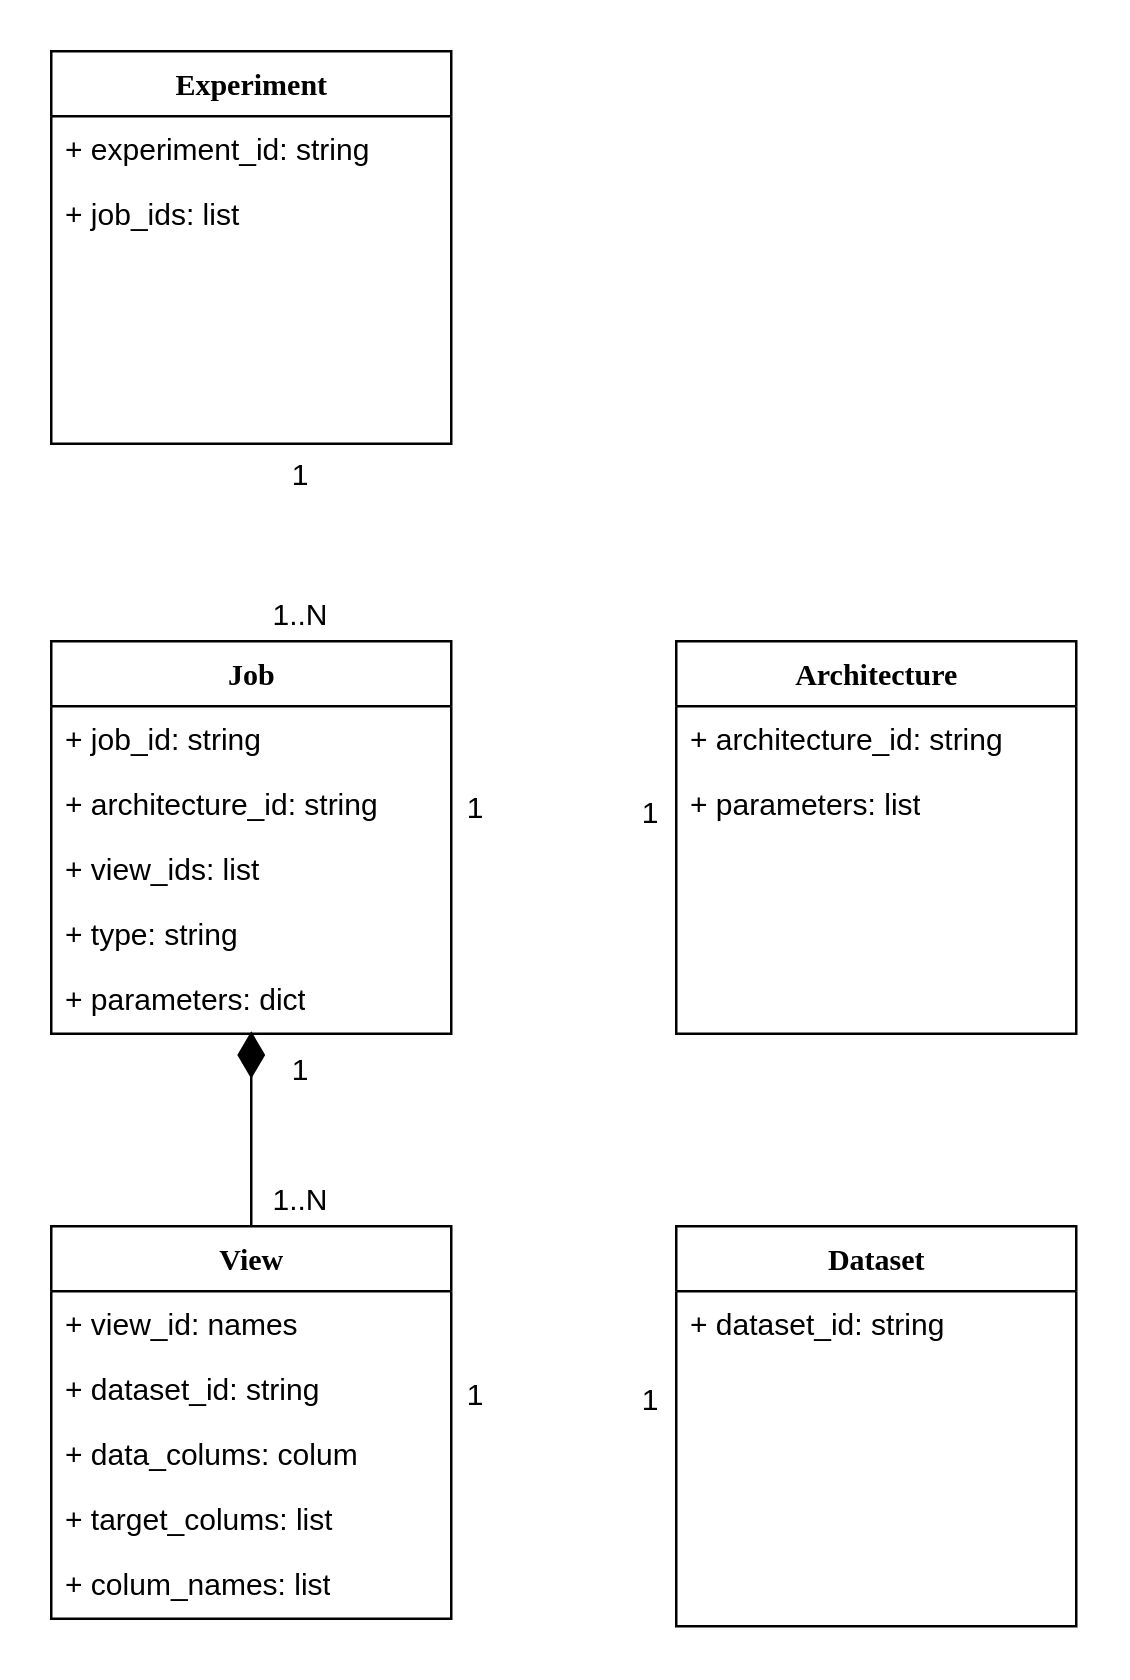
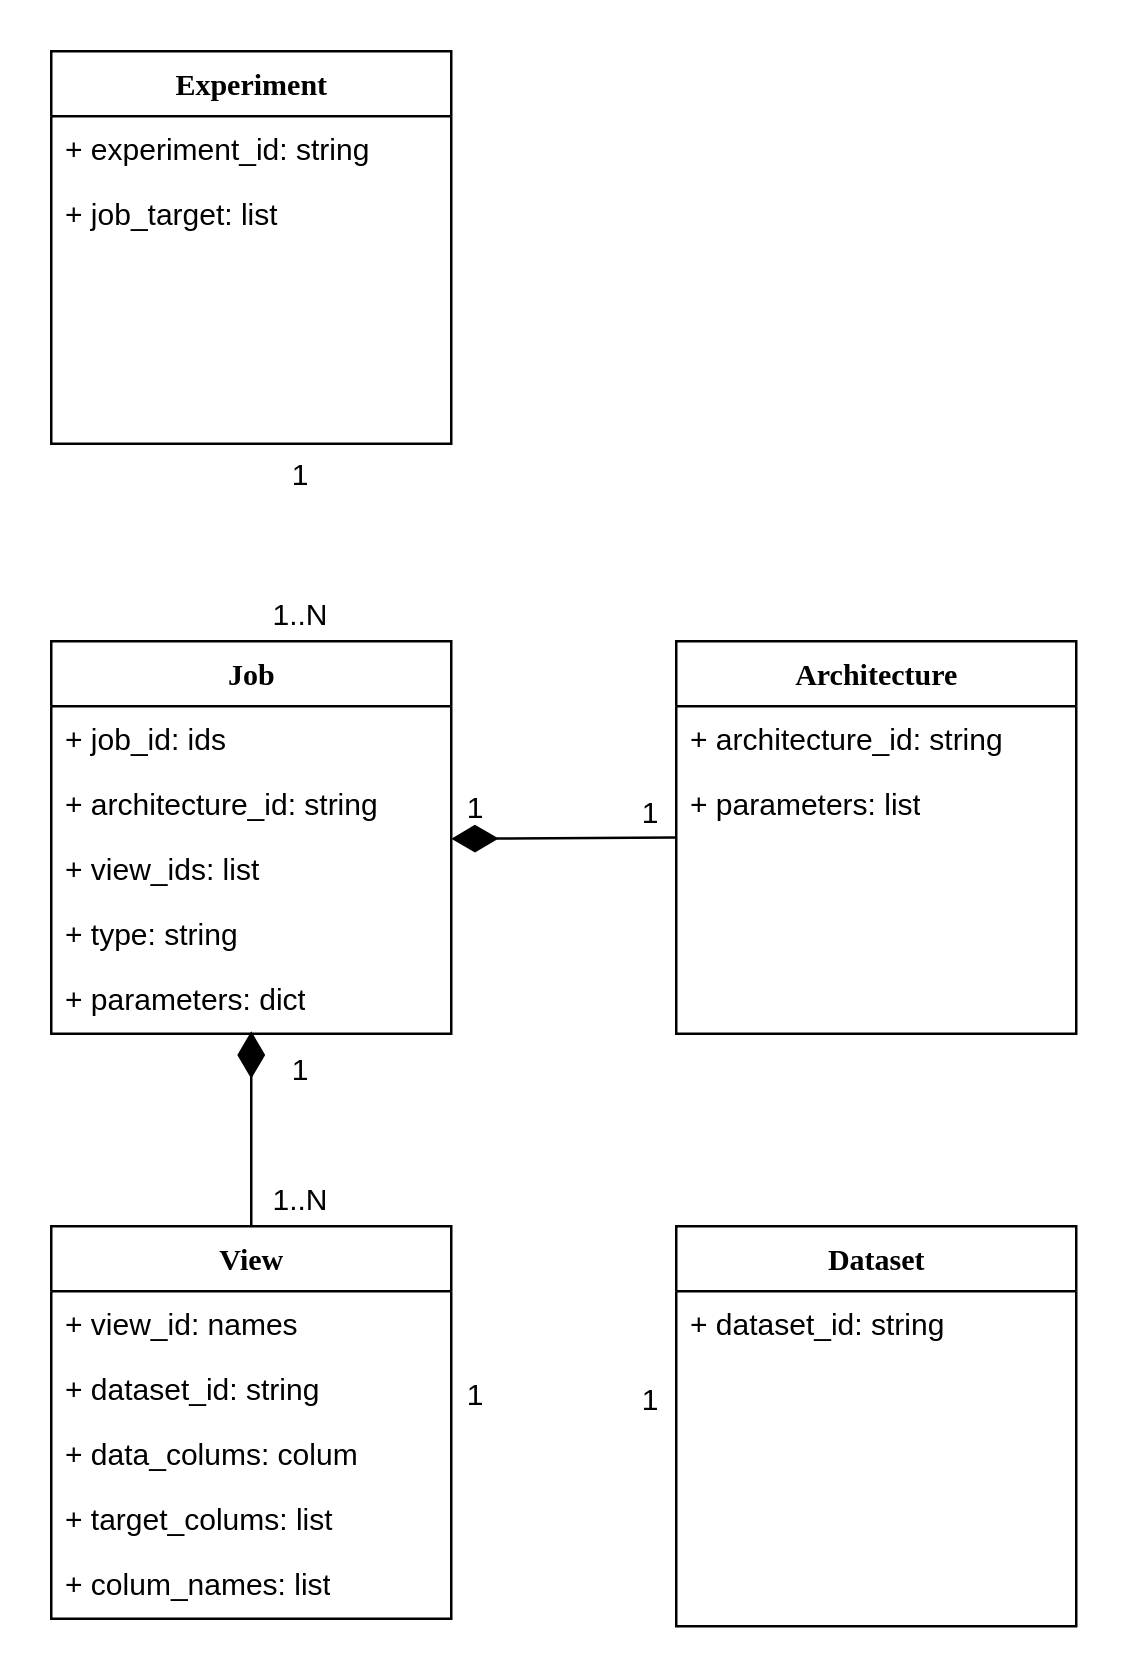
- <mxCell id="24" value="+ job_ids: list" style="text;html=1;strokeColor=none;fillColor=none;align=left;verticalAlign=top;spacingLeft=4;spacingRight=4;whiteSpace=wrap;overflow=hidden;rotatable=0;points=[[0,0.5],[1,0.5]];portConstraint=eastwest;" vertex="1" parent="22"><mxGeometry y="52" width="160" height="26" as="geometry" /></mxCell>
+ <mxCell id="24" value="+ job_target: list" style="text;html=1;strokeColor=none;fillColor=none;align=left;verticalAlign=top;spacingLeft=4;spacingRight=4;whiteSpace=wrap;overflow=hidden;rotatable=0;points=[[0,0.5],[1,0.5]];portConstraint=eastwest;" vertex="1" parent="22"><mxGeometry y="52" width="160" height="26" as="geometry" /></mxCell>
- <mxCell id="13" value="+ job_id: string" style="text;html=1;strokeColor=none;fillColor=none;align=left;verticalAlign=top;spacingLeft=4;spacingRight=4;whiteSpace=wrap;overflow=hidden;rotatable=0;points=[[0,0.5],[1,0.5]];portConstraint=eastwest;" vertex="1" parent="12"><mxGeometry y="26" width="160" height="26" as="geometry" /></mxCell>
+ <mxCell id="13" value="+ job_id: ids" style="text;html=1;strokeColor=none;fillColor=none;align=left;verticalAlign=top;spacingLeft=4;spacingRight=4;whiteSpace=wrap;overflow=hidden;rotatable=0;points=[[0,0.5],[1,0.5]];portConstraint=eastwest;" vertex="1" parent="12"><mxGeometry y="26" width="160" height="26" as="geometry" /></mxCell>
+ <mxCell id="25" style="edgeStyle=elbowEdgeStyle;html=1;labelBackgroundColor=none;startFill=0;startSize=8;endArrow=diamondThin;endFill=1;endSize=16;fontFamily=Verdana;fontSize=12;elbow=vertical;exitX=0;exitY=0.5;exitDx=0;exitDy=0;" edge="1" parent="1" source="19" target="15"><mxGeometry relative="1" as="geometry"><mxPoint x="240" y="380" as="sourcePoint" /><mxPoint x="110" y="509" as="targetPoint" /></mxGeometry></mxCell>
